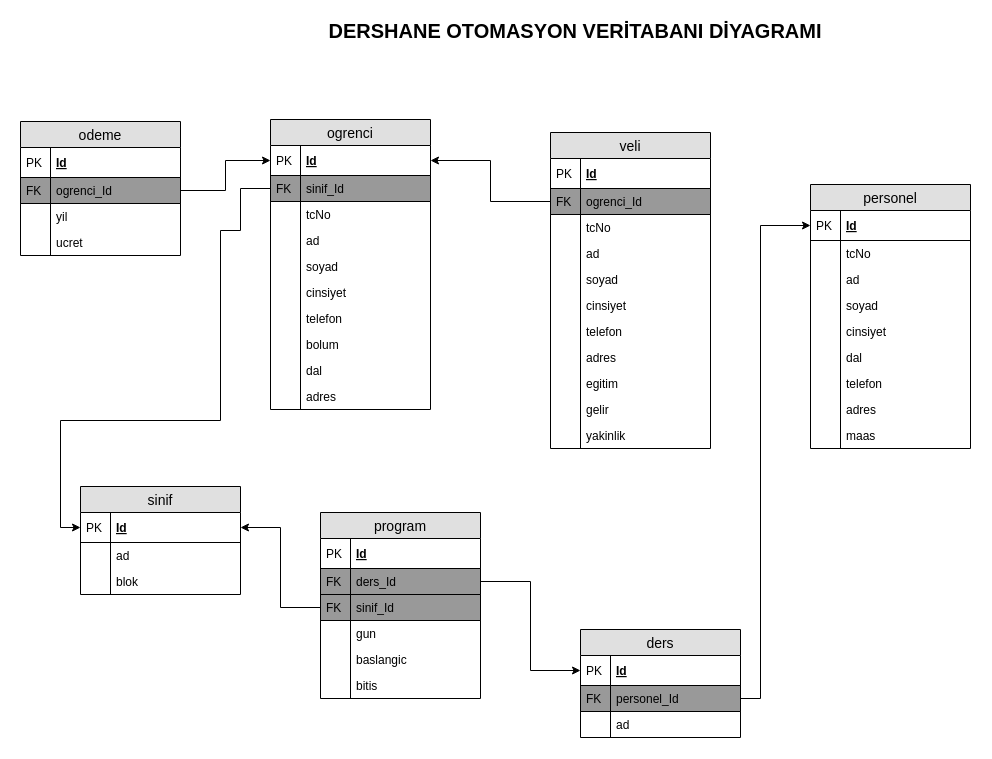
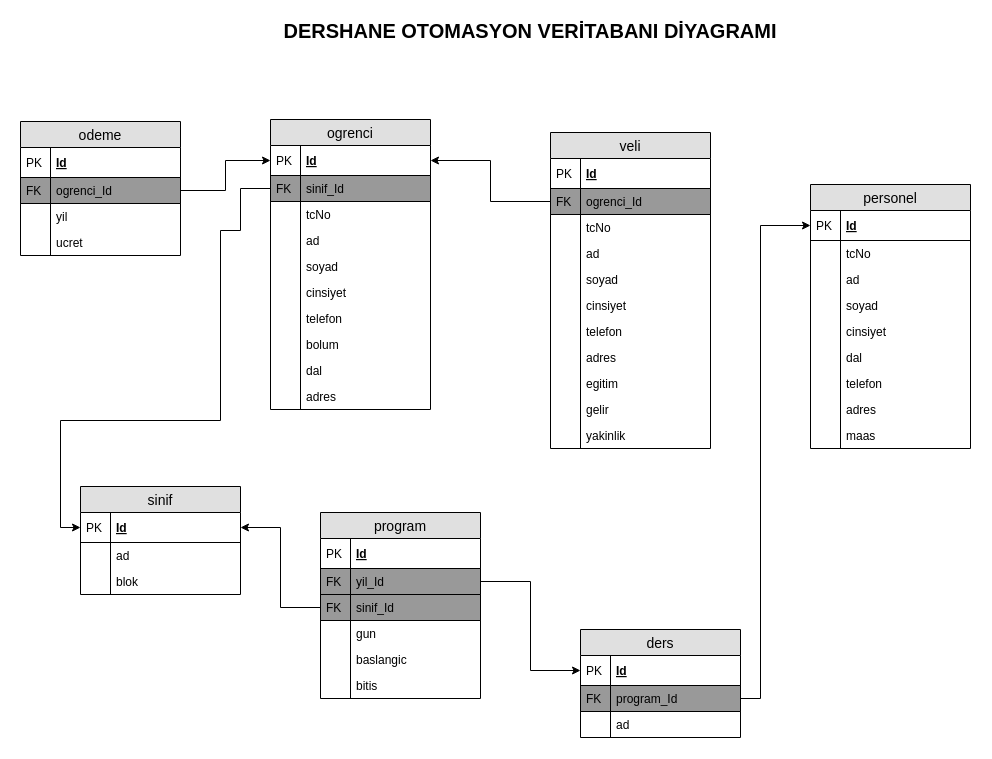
- <mxCell id="97" value="&lt;font style=&quot;font-size: 20px&quot;&gt;&lt;b&gt;DERSHANE OTOMASYON VERİTABANI DİYAGRAMI&lt;/b&gt;&lt;/font&gt;" style="text;html=1;strokeColor=none;fillColor=none;align=center;verticalAlign=middle;whiteSpace=wrap;rounded=0;" vertex="1" parent="1"><mxGeometry x="325" y="20" width="500" height="20" as="geometry" /></mxCell>
+ <mxCell id="97" value="&lt;font style=&quot;font-size: 20px&quot;&gt;&lt;b&gt;DERSHANE OTOMASYON VERİTABANI DİYAGRAMI&lt;/b&gt;&lt;/font&gt;" style="text;html=1;strokeColor=none;fillColor=none;align=center;verticalAlign=middle;whiteSpace=wrap;rounded=0;" vertex="1" parent="1"><mxGeometry x="280" y="20" width="500" height="20" as="geometry" /></mxCell>
- <mxCell id="82" value="ders_Id" style="shape=partialRectangle;top=1;left=1;right=1;bottom=1;align=left;verticalAlign=top;fillColor=#999999;spacingLeft=34;spacingRight=4;overflow=hidden;rotatable=0;points=[[0,0.5],[1,0.5]];portConstraint=eastwest;dropTarget=0;fontSize=12;" vertex="1" parent="79"><mxGeometry y="56" width="160" height="26" as="geometry" /></mxCell>
+ <mxCell id="82" value="yil_Id" style="shape=partialRectangle;top=1;left=1;right=1;bottom=1;align=left;verticalAlign=top;fillColor=#999999;spacingLeft=34;spacingRight=4;overflow=hidden;rotatable=0;points=[[0,0.5],[1,0.5]];portConstraint=eastwest;dropTarget=0;fontSize=12;" vertex="1" parent="79"><mxGeometry y="56" width="160" height="26" as="geometry" /></mxCell>
- <mxCell id="68" value="personel_Id" style="shape=partialRectangle;top=1;left=1;right=1;bottom=1;align=left;verticalAlign=top;fillColor=#999999;spacingLeft=34;spacingRight=4;overflow=hidden;rotatable=0;points=[[0,0.5],[1,0.5]];portConstraint=eastwest;dropTarget=0;fontSize=12;" vertex="1" parent="65"><mxGeometry y="56" width="160" height="26" as="geometry" /></mxCell>
+ <mxCell id="68" value="program_Id" style="shape=partialRectangle;top=1;left=1;right=1;bottom=1;align=left;verticalAlign=top;fillColor=#999999;spacingLeft=34;spacingRight=4;overflow=hidden;rotatable=0;points=[[0,0.5],[1,0.5]];portConstraint=eastwest;dropTarget=0;fontSize=12;" vertex="1" parent="65"><mxGeometry y="56" width="160" height="26" as="geometry" /></mxCell>
